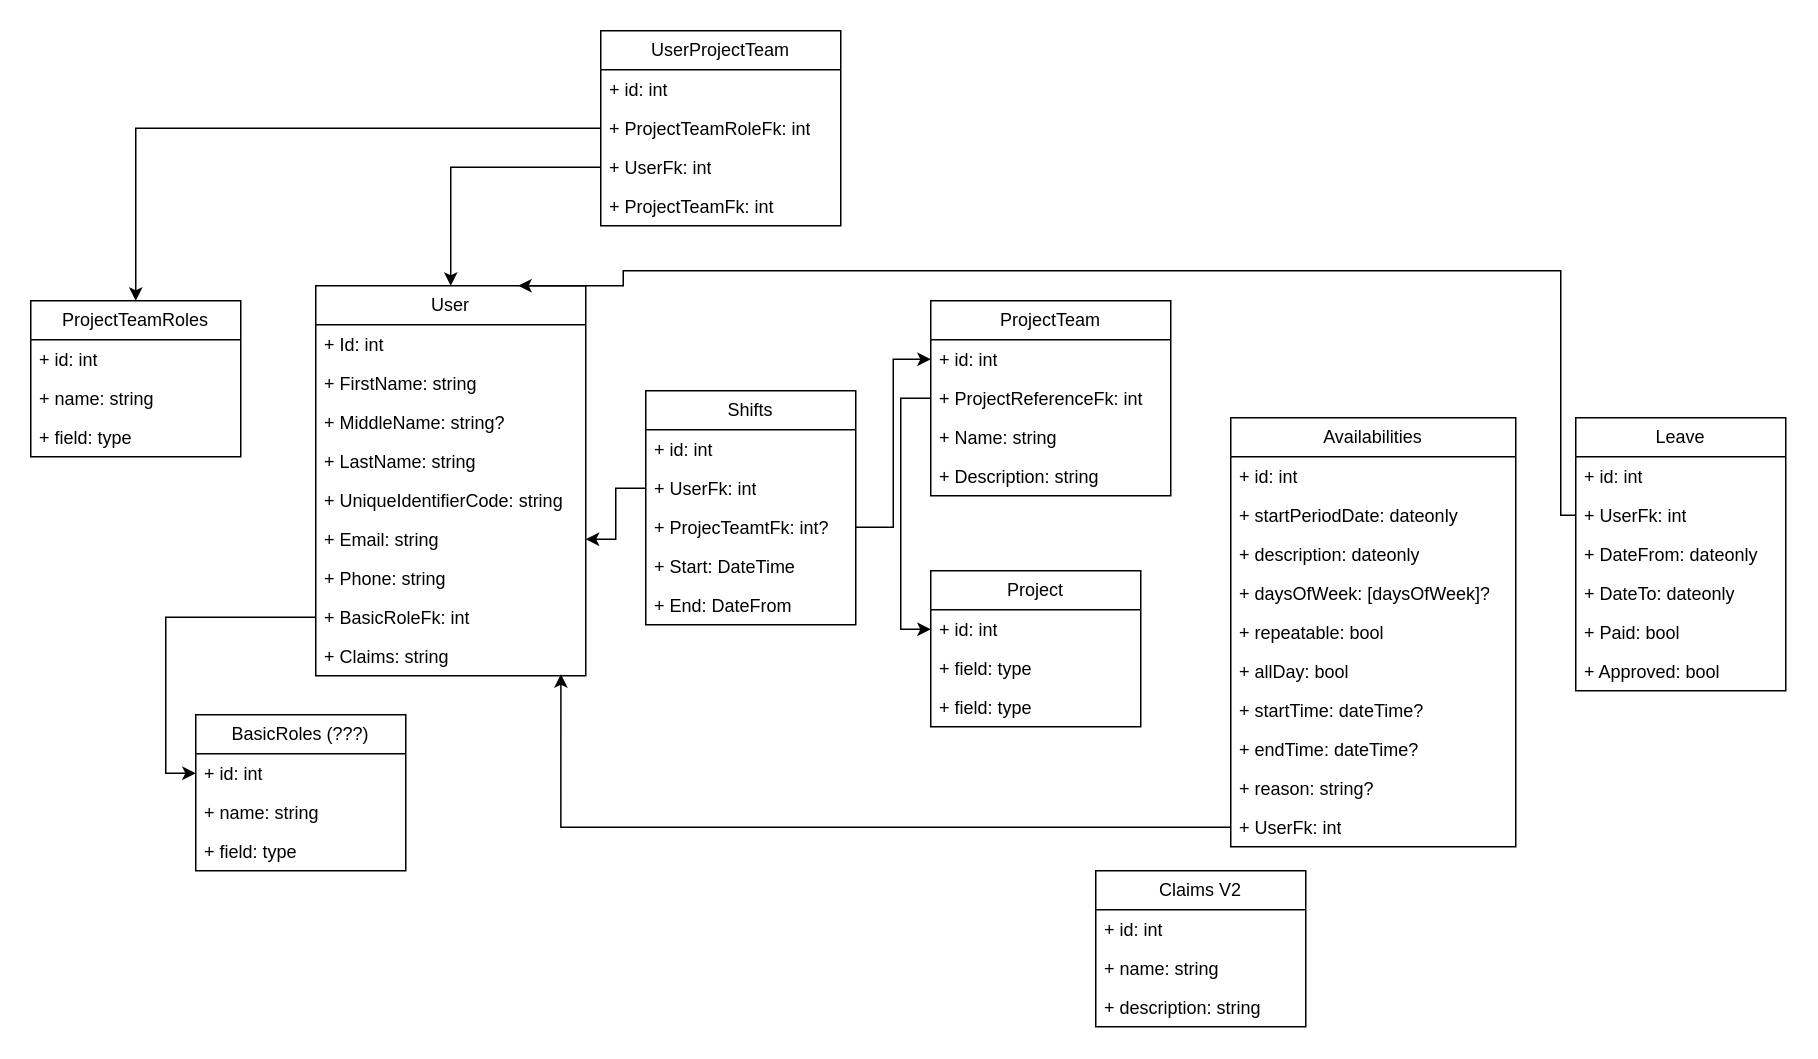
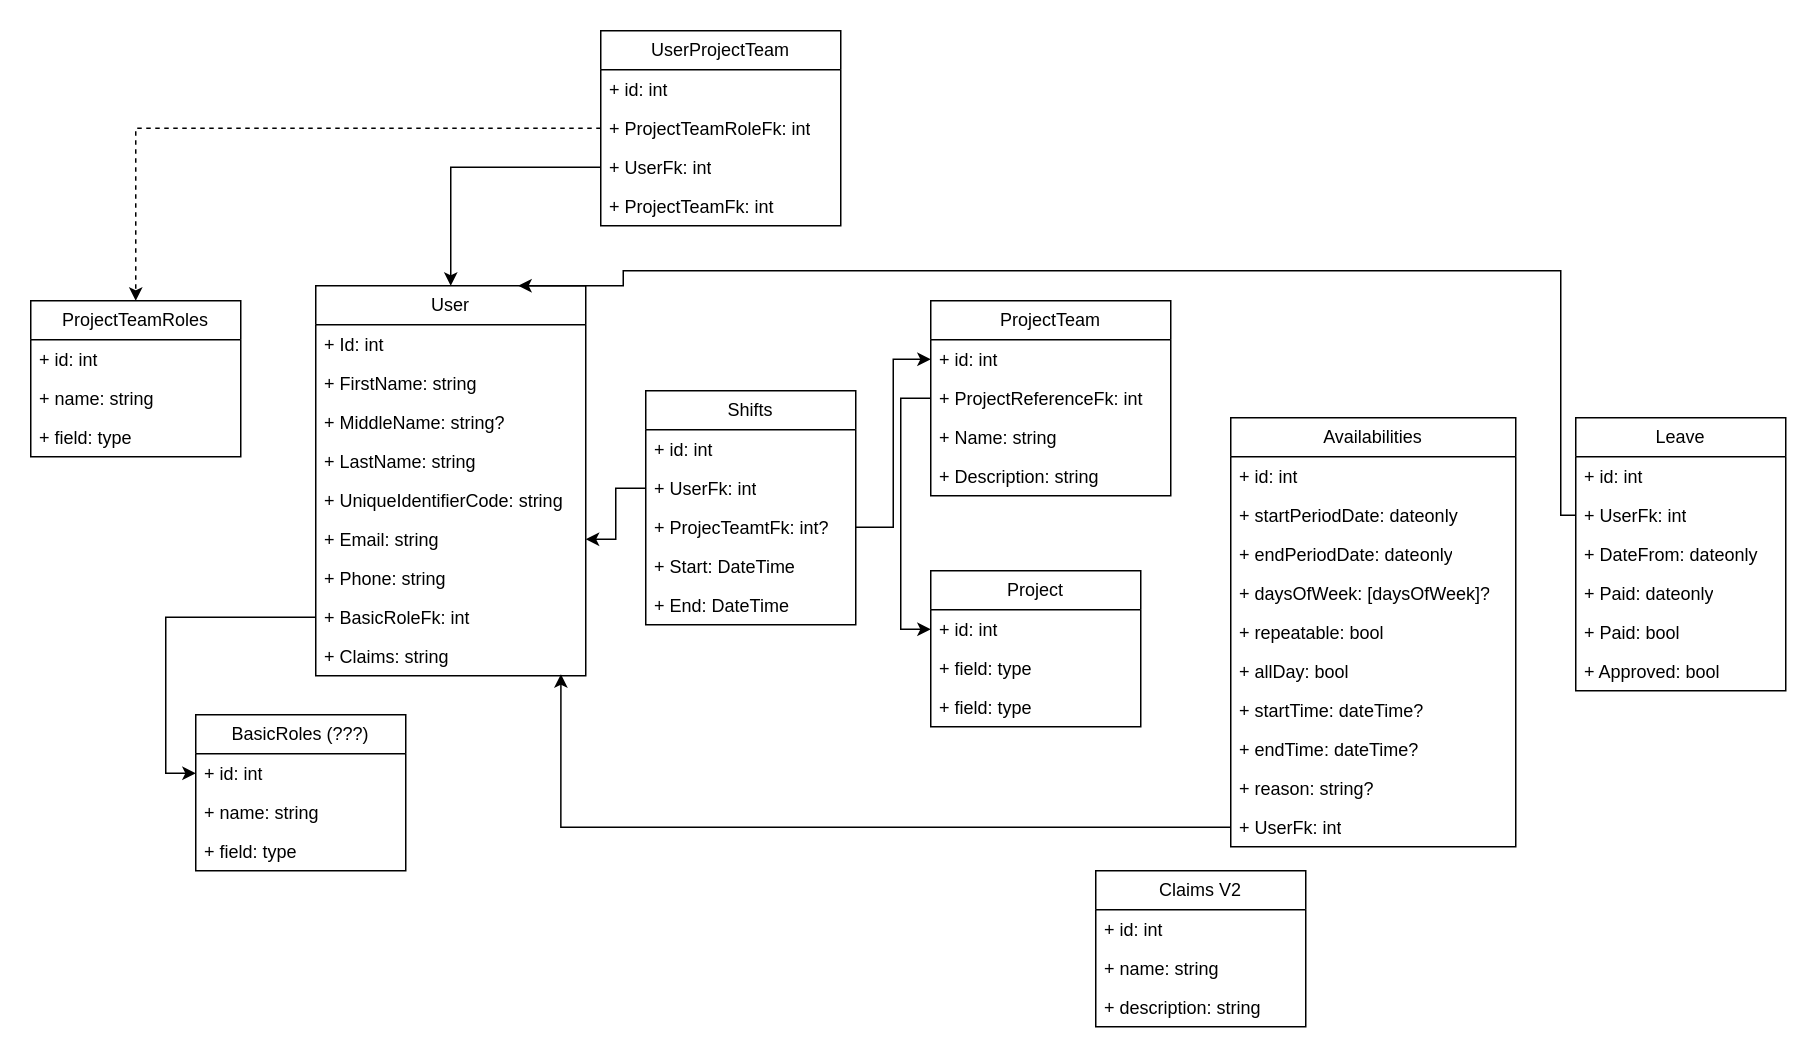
- <mxCell id="59" style="edgeStyle=orthogonalEdgeStyle;rounded=0;orthogonalLoop=1;jettySize=auto;html=1;" edge="1" parent="1" source="30" target="41"><mxGeometry relative="1" as="geometry" /></mxCell>
+ <mxCell id="59" style="edgeStyle=orthogonalEdgeStyle;rounded=0;orthogonalLoop=1;jettySize=auto;html=1;dashed=1;" edge="1" parent="1" source="30" target="41"><mxGeometry relative="1" as="geometry" /></mxCell>
- <mxCell id="15" value="+ description: dateonly" style="text;strokeColor=none;fillColor=none;align=left;verticalAlign=top;spacingLeft=4;spacingRight=4;overflow=hidden;rotatable=0;points=[[0,0.5],[1,0.5]];portConstraint=eastwest;whiteSpace=wrap;html=1;" parent="12" vertex="1"><mxGeometry y="78" width="190" height="26" as="geometry" /></mxCell>
+ <mxCell id="15" value="+ endPeriodDate: dateonly" style="text;strokeColor=none;fillColor=none;align=left;verticalAlign=top;spacingLeft=4;spacingRight=4;overflow=hidden;rotatable=0;points=[[0,0.5],[1,0.5]];portConstraint=eastwest;whiteSpace=wrap;html=1;" parent="12" vertex="1"><mxGeometry y="78" width="190" height="26" as="geometry" /></mxCell>
- <mxCell id="53" value="+ DateTo: dateonly" style="text;strokeColor=none;fillColor=none;align=left;verticalAlign=top;spacingLeft=4;spacingRight=4;overflow=hidden;rotatable=0;points=[[0,0.5],[1,0.5]];portConstraint=eastwest;whiteSpace=wrap;html=1;" parent="49" vertex="1"><mxGeometry y="104" width="140" height="26" as="geometry" /></mxCell>
+ <mxCell id="53" value="+ Paid: dateonly" style="text;strokeColor=none;fillColor=none;align=left;verticalAlign=top;spacingLeft=4;spacingRight=4;overflow=hidden;rotatable=0;points=[[0,0.5],[1,0.5]];portConstraint=eastwest;whiteSpace=wrap;html=1;" parent="49" vertex="1"><mxGeometry y="104" width="140" height="26" as="geometry" /></mxCell>
- <mxCell id="67" value="+ End: DateFrom" style="text;strokeColor=none;fillColor=none;align=left;verticalAlign=top;spacingLeft=4;spacingRight=4;overflow=hidden;rotatable=0;points=[[0,0.5],[1,0.5]];portConstraint=eastwest;whiteSpace=wrap;html=1;" vertex="1" parent="62"><mxGeometry y="130" width="140" height="26" as="geometry" /></mxCell>
+ <mxCell id="67" value="+ End: DateTime" style="text;strokeColor=none;fillColor=none;align=left;verticalAlign=top;spacingLeft=4;spacingRight=4;overflow=hidden;rotatable=0;points=[[0,0.5],[1,0.5]];portConstraint=eastwest;whiteSpace=wrap;html=1;" vertex="1" parent="62"><mxGeometry y="130" width="140" height="26" as="geometry" /></mxCell>
